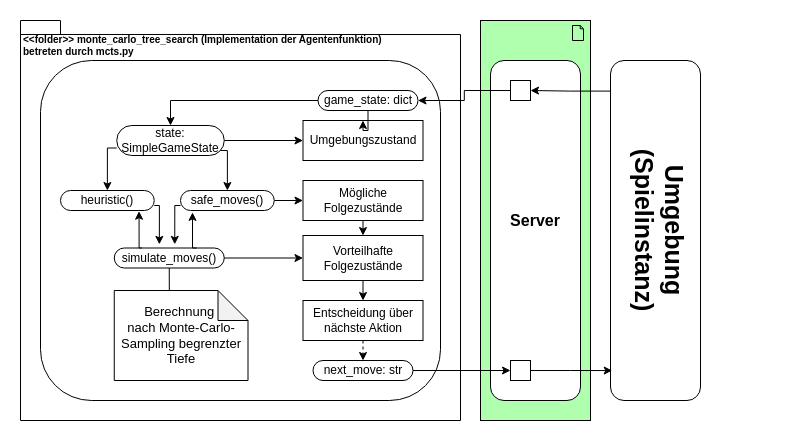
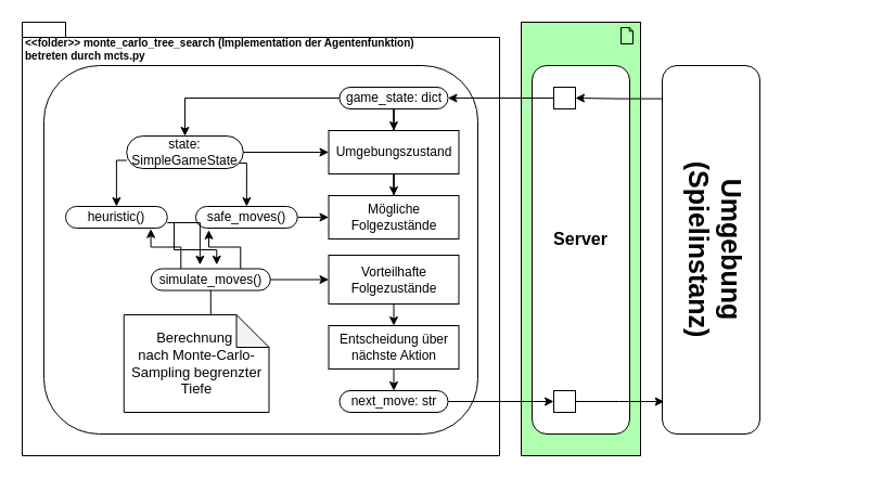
- <mxCell id="15" value="game_state: dict" style="rounded=1;whiteSpace=wrap;html=1;arcSize=50;" vertex="1" parent="1"><mxGeometry x="317.5" y="90" width="100" height="20" as="geometry" /></mxCell>
+ <mxCell id="15" value="game_state: dict" style="rounded=1;whiteSpace=wrap;html=1;arcSize=50;" vertex="1" parent="1"><mxGeometry x="312.5" y="80" width="100" height="20" as="geometry" /></mxCell>
+ <mxCell id="9" style="edgeStyle=orthogonalEdgeStyle;rounded=0;orthogonalLoop=1;jettySize=auto;html=1;exitX=0.5;exitY=1;exitDx=0;exitDy=0;" edge="1" parent="1" source="10" target="25"><mxGeometry relative="1" as="geometry" /></mxCell>
- <mxCell id="24" style="edgeStyle=orthogonalEdgeStyle;rounded=0;orthogonalLoop=1;jettySize=auto;html=1;exitX=0.5;exitY=1;exitDx=0;exitDy=0;entryX=0.5;entryY=0;entryDx=0;entryDy=0;" edge="1" parent="1" source="25" target="27"><mxGeometry relative="1" as="geometry" /></mxCell>
- <mxCell id="23" value="simulate_moves()" style="rounded=1;whiteSpace=wrap;html=1;arcSize=50;" vertex="1" parent="1"><mxGeometry x="113.75" y="247.5" width="110" height="20" as="geometry" /></mxCell>
+ <mxCell id="23" value="simulate_moves()" style="rounded=1;whiteSpace=wrap;html=1;arcSize=50;" vertex="1" parent="1"><mxGeometry x="138.75" y="247.5" width="110" height="20" as="geometry" /></mxCell>
- <mxCell id="11" style="edgeStyle=orthogonalEdgeStyle;rounded=0;orthogonalLoop=1;jettySize=auto;html=1;exitX=0.5;exitY=1;exitDx=0;exitDy=0;entryX=0.5;entryY=0;entryDx=0;entryDy=0;dashed=1;" edge="1" parent="1" source="12" target="17"><mxGeometry relative="1" as="geometry" /></mxCell>
+ <mxCell id="11" style="edgeStyle=orthogonalEdgeStyle;rounded=0;orthogonalLoop=1;jettySize=auto;html=1;exitX=0.5;exitY=1;exitDx=0;exitDy=0;entryX=0.5;entryY=0;entryDx=0;entryDy=0;" edge="1" parent="1" source="12" target="17"><mxGeometry relative="1" as="geometry" /></mxCell>
